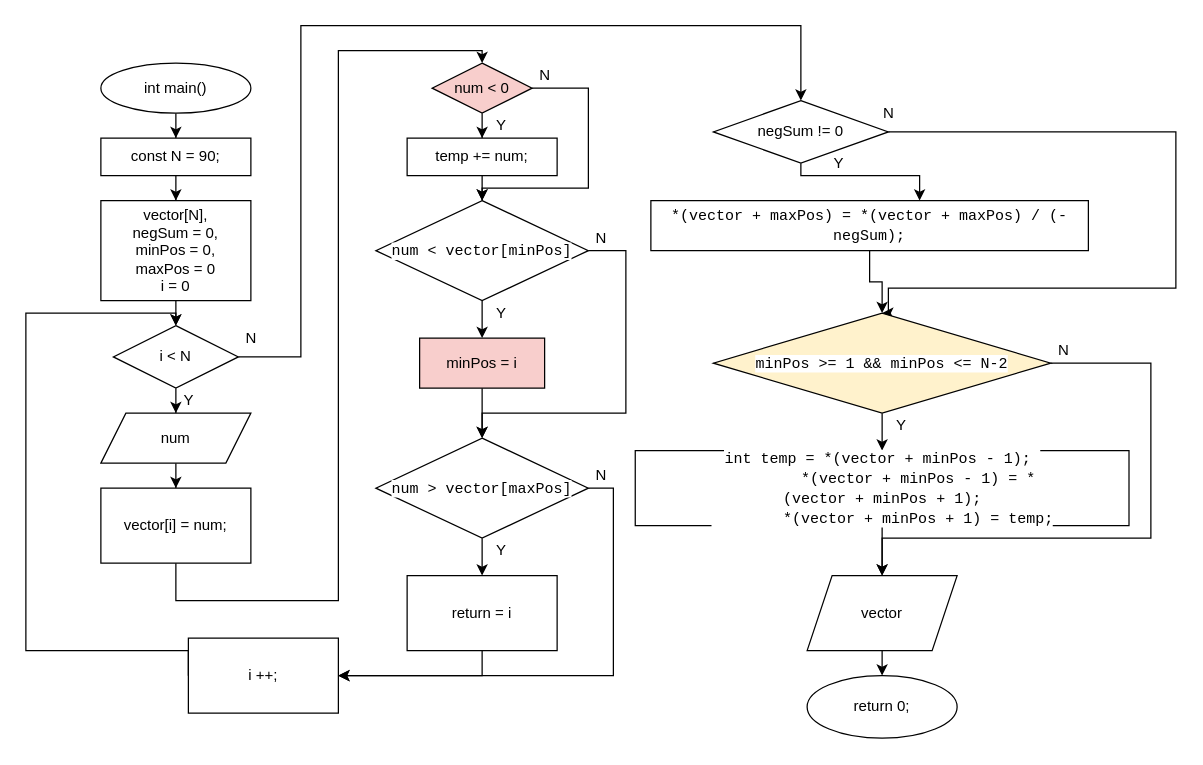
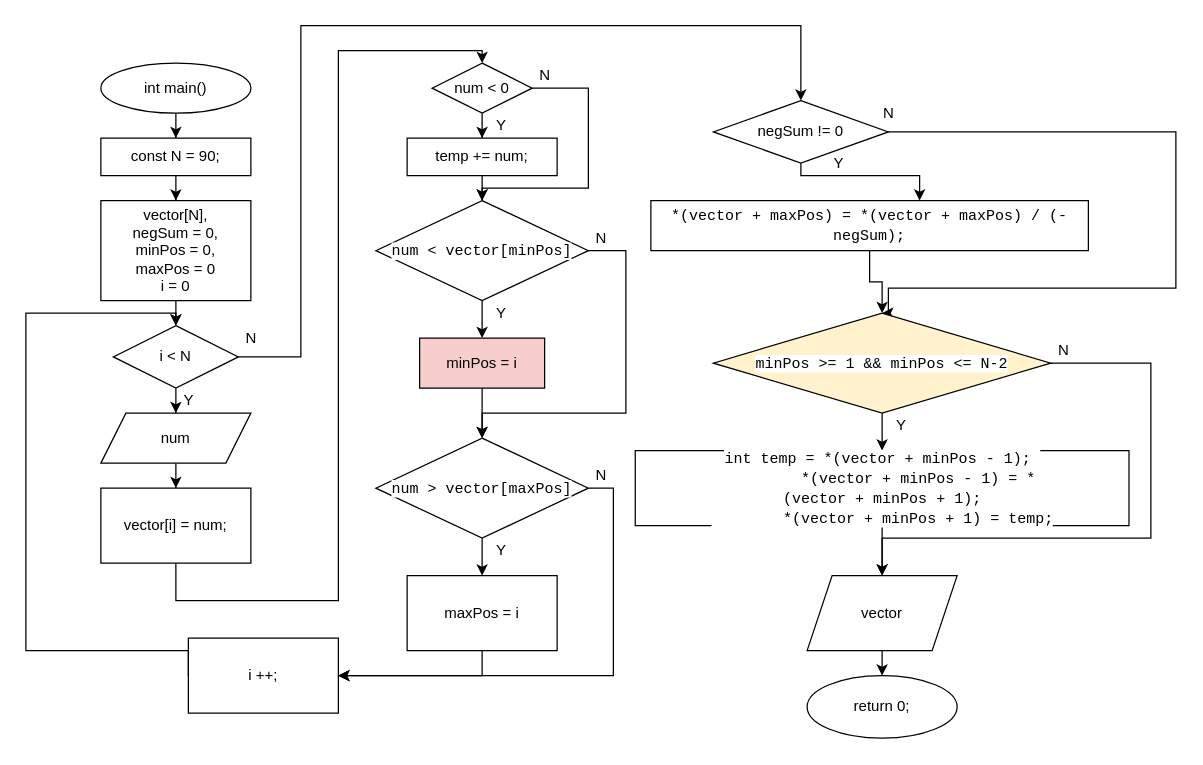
- <mxCell id="17" value="num &amp;lt; 0" style="rhombus;whiteSpace=wrap;html=1;fillColor=#f8cecc;" vertex="1" parent="1"><mxGeometry x="345" y="50" width="80" height="40" as="geometry" /></mxCell>
+ <mxCell id="17" value="num &amp;lt; 0" style="rhombus;whiteSpace=wrap;html=1;" vertex="1" parent="1"><mxGeometry x="345" y="50" width="80" height="40" as="geometry" /></mxCell>
- <mxCell id="30" value="return = i" style="rounded=0;whiteSpace=wrap;html=1;" vertex="1" parent="1"><mxGeometry x="325" y="460" width="120" height="60" as="geometry" /></mxCell>
+ <mxCell id="30" value="maxPos = i" style="rounded=0;whiteSpace=wrap;html=1;" vertex="1" parent="1"><mxGeometry x="325" y="460" width="120" height="60" as="geometry" /></mxCell>
